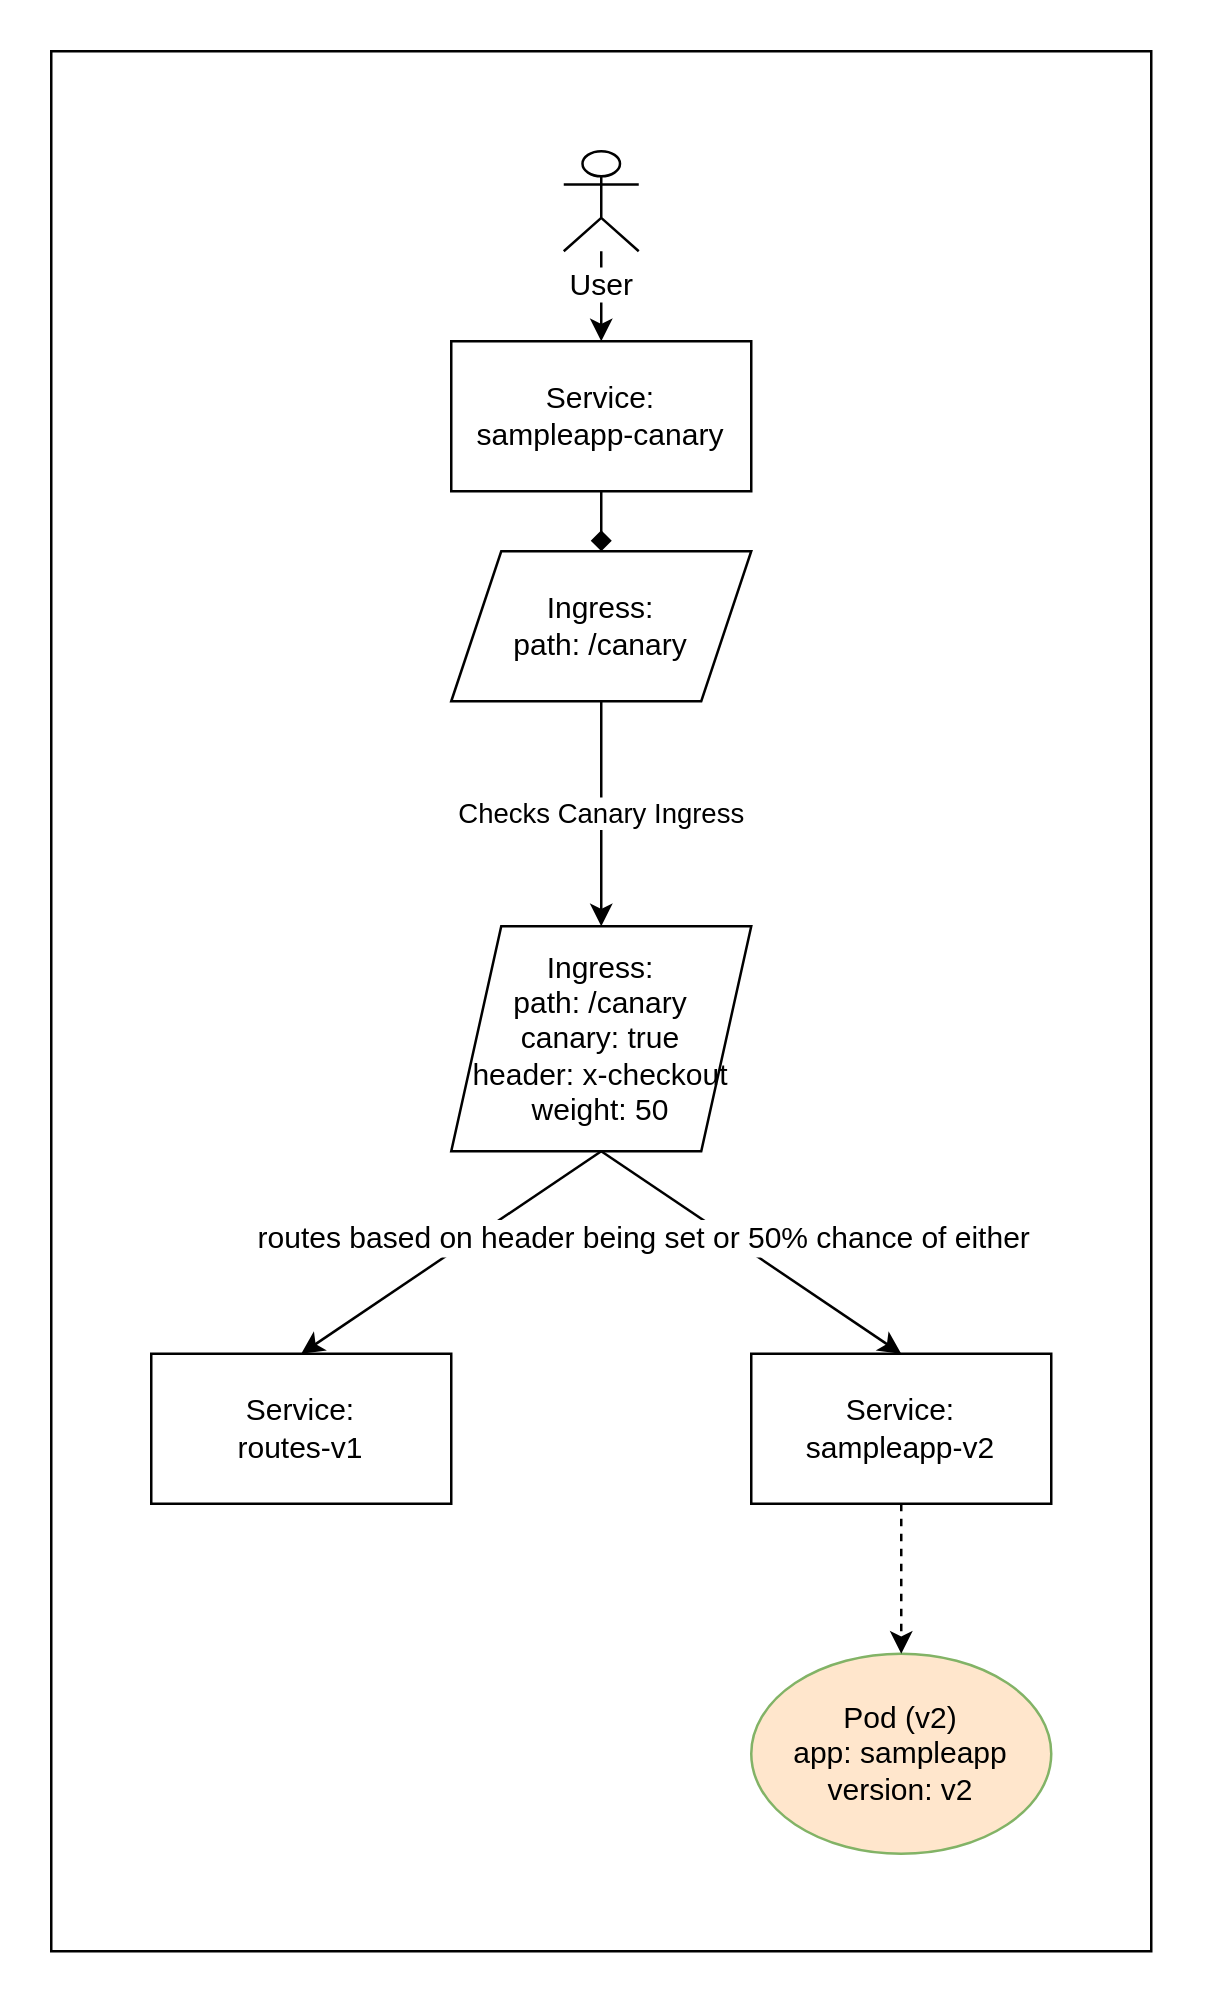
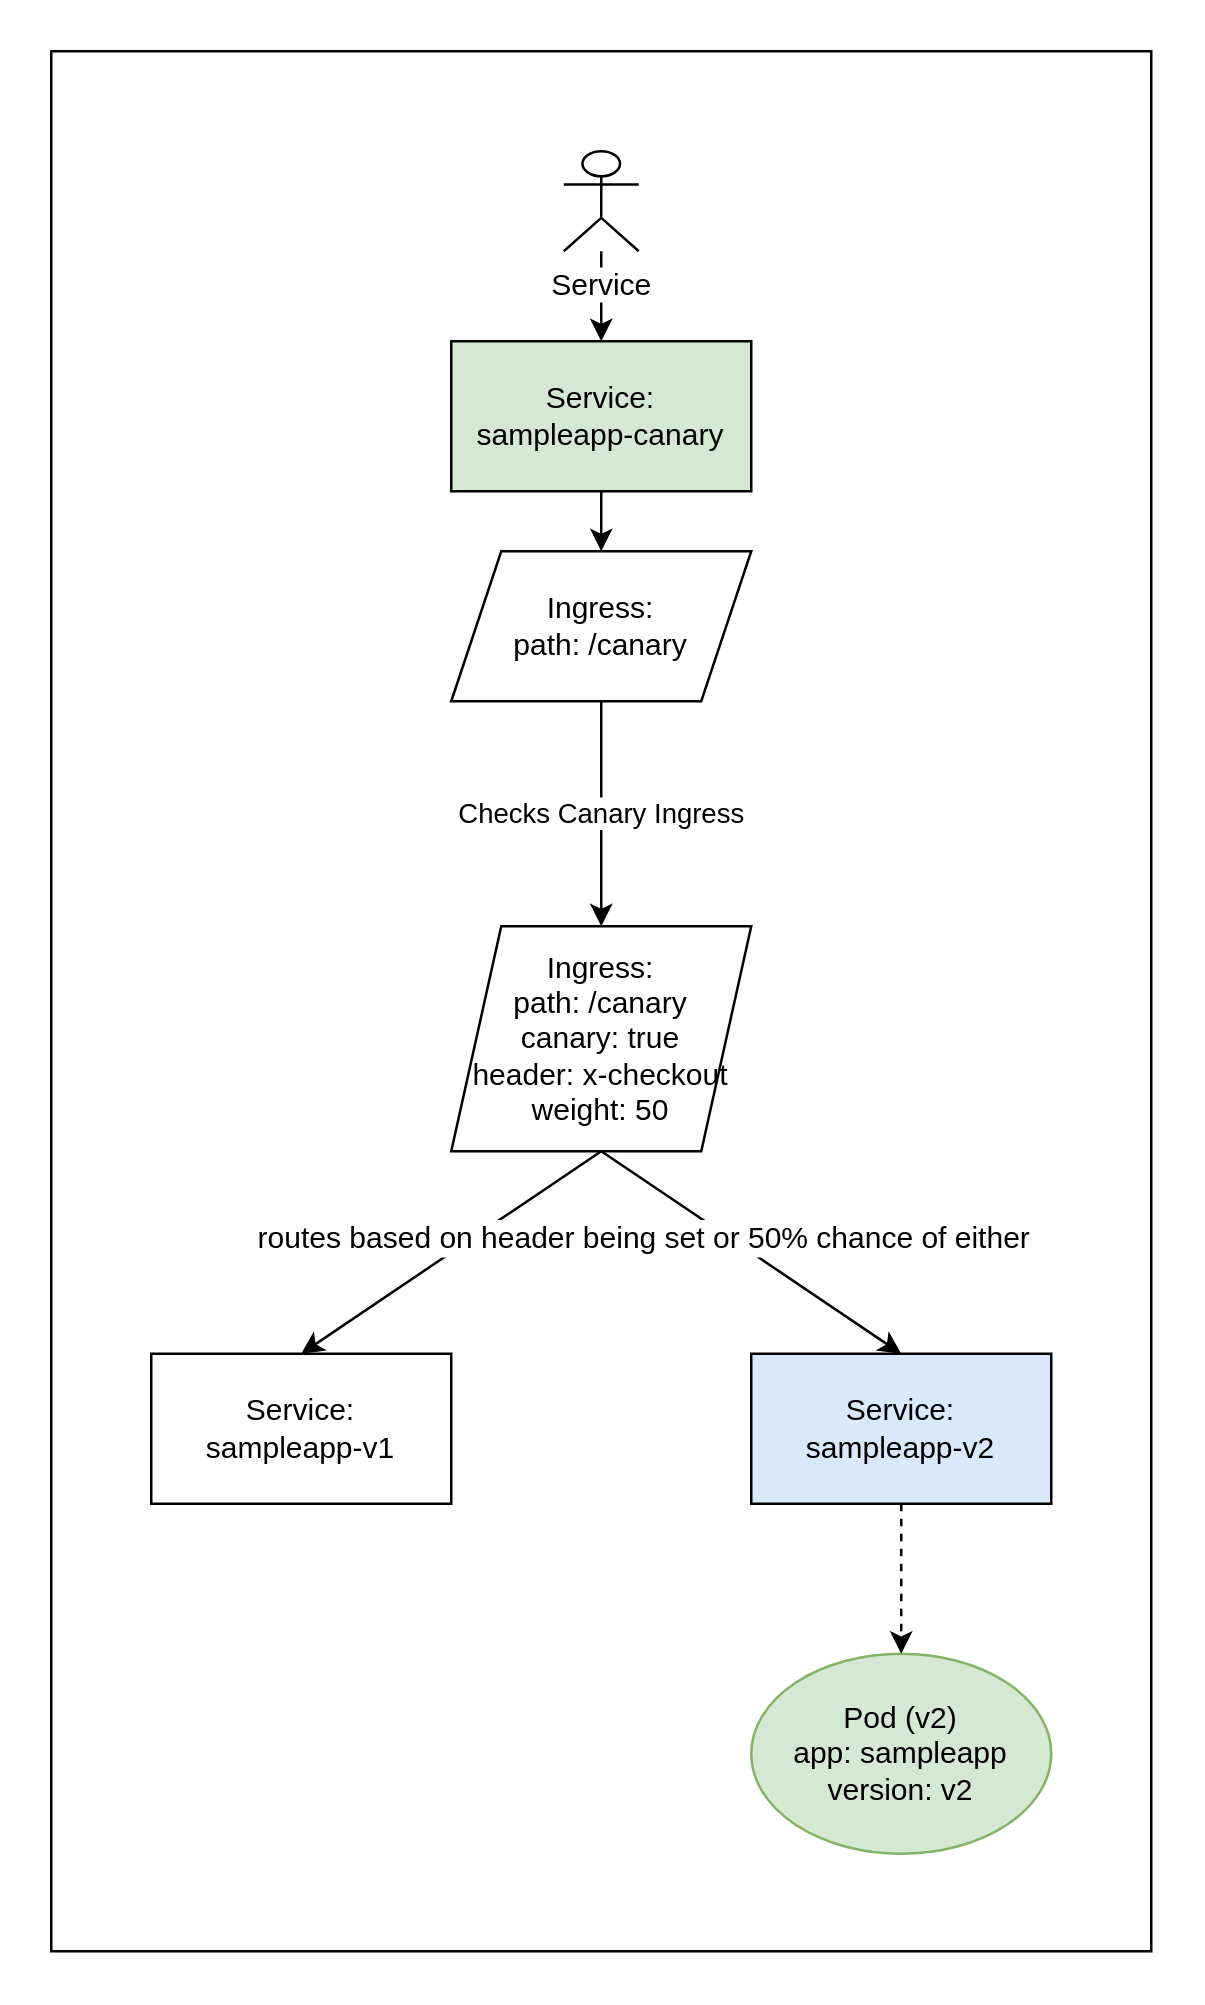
- <mxCell id="10" value="User" style="shape=umlActor;verticalLabelPosition=bottom;verticalAlign=top;html=1;outlineConnect=0;labelBackgroundColor=default;" parent="1" vertex="1"><mxGeometry x="225" width="30" height="40" as="geometry" y="60" /></mxCell>
+ <mxCell id="10" value="Service" style="shape=umlActor;verticalLabelPosition=bottom;verticalAlign=top;html=1;outlineConnect=0;labelBackgroundColor=default;" parent="1" vertex="1"><mxGeometry x="225" width="30" height="40" as="geometry" y="60" /></mxCell>
- <mxCell id="4" value="Service:&lt;br&gt;sampleapp-canary" style="rounded=0;whiteSpace=wrap;html=1;" parent="1" vertex="1"><mxGeometry x="180" y="136" width="120" height="60" as="geometry" /></mxCell>
+ <mxCell id="4" value="Service:&lt;br&gt;sampleapp-canary" style="rounded=0;whiteSpace=wrap;html=1;fillColor=#d5e8d4;" parent="1" vertex="1"><mxGeometry x="180" y="136" width="120" height="60" as="geometry" /></mxCell>
- <mxCell id="3" style="edgeStyle=none;rounded=0;orthogonalLoop=1;jettySize=auto;html=1;exitX=0.5;exitY=1;exitDx=0;exitDy=0;entryX=0.5;entryY=0;entryDx=0;entryDy=0;endArrow=diamond;" parent="1" source="4" target="12" edge="1"><mxGeometry relative="1" as="geometry" /></mxCell>
+ <mxCell id="3" style="edgeStyle=none;rounded=0;orthogonalLoop=1;jettySize=auto;html=1;exitX=0.5;exitY=1;exitDx=0;exitDy=0;entryX=0.5;entryY=0;entryDx=0;entryDy=0;" parent="1" source="4" target="12" edge="1"><mxGeometry relative="1" as="geometry" /></mxCell>
- <mxCell id="8" value="&lt;span style=&quot;&quot;&gt;Service:&lt;/span&gt;&lt;br style=&quot;&quot;&gt;&lt;span style=&quot;&quot;&gt;routes-v1&lt;/span&gt;" style="rounded=0;whiteSpace=wrap;html=1;" parent="1" vertex="1"><mxGeometry x="60" y="541" width="120" height="60" as="geometry" /></mxCell>
+ <mxCell id="8" value="&lt;span style=&quot;&quot;&gt;Service:&lt;/span&gt;&lt;br style=&quot;&quot;&gt;&lt;span style=&quot;&quot;&gt;sampleapp-v1&lt;/span&gt;" style="rounded=0;whiteSpace=wrap;html=1;" parent="1" vertex="1"><mxGeometry x="60" y="541" width="120" height="60" as="geometry" /></mxCell>
- <mxCell id="7" value="Service:&lt;br&gt;sampleapp-v2" style="rounded=0;whiteSpace=wrap;html=1;" parent="1" vertex="1"><mxGeometry x="300" y="541" width="120" height="60" as="geometry" /></mxCell>
+ <mxCell id="7" value="Service:&lt;br&gt;sampleapp-v2" style="rounded=0;whiteSpace=wrap;html=1;fillColor=#dae8fc;" parent="1" vertex="1"><mxGeometry x="300" y="541" width="120" height="60" as="geometry" /></mxCell>
- <mxCell id="5" value="Pod (v2)&lt;br&gt;app: sampleapp&lt;br&gt;version: v2" style="ellipse;whiteSpace=wrap;html=1;fillColor=#ffe6cc;strokeColor=#82b366;" parent="1" vertex="1"><mxGeometry x="300" y="661" width="120" height="80" as="geometry" /></mxCell>
+ <mxCell id="5" value="Pod (v2)&lt;br&gt;app: sampleapp&lt;br&gt;version: v2" style="ellipse;whiteSpace=wrap;html=1;fillColor=#d5e8d4;strokeColor=#82b366;" parent="1" vertex="1"><mxGeometry x="300" y="661" width="120" height="80" as="geometry" /></mxCell>
